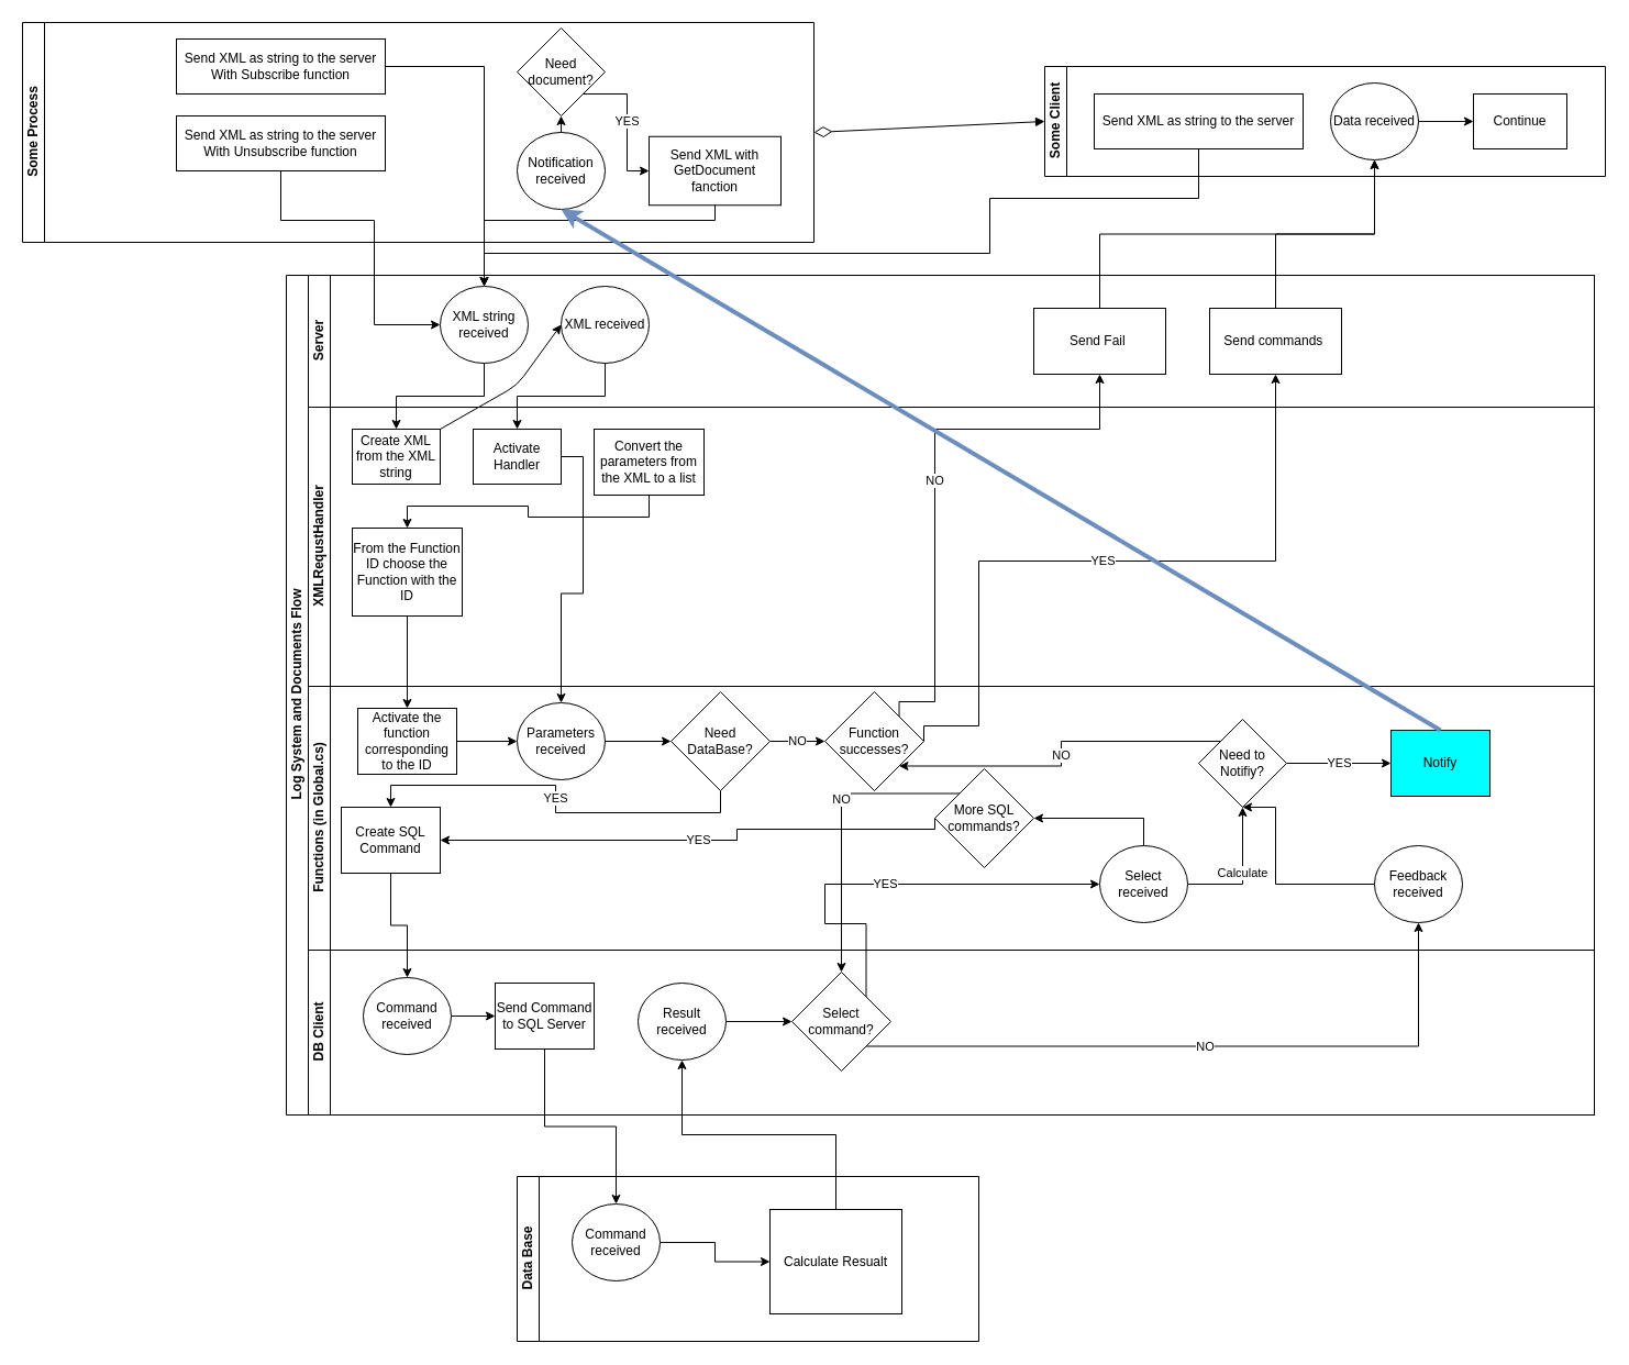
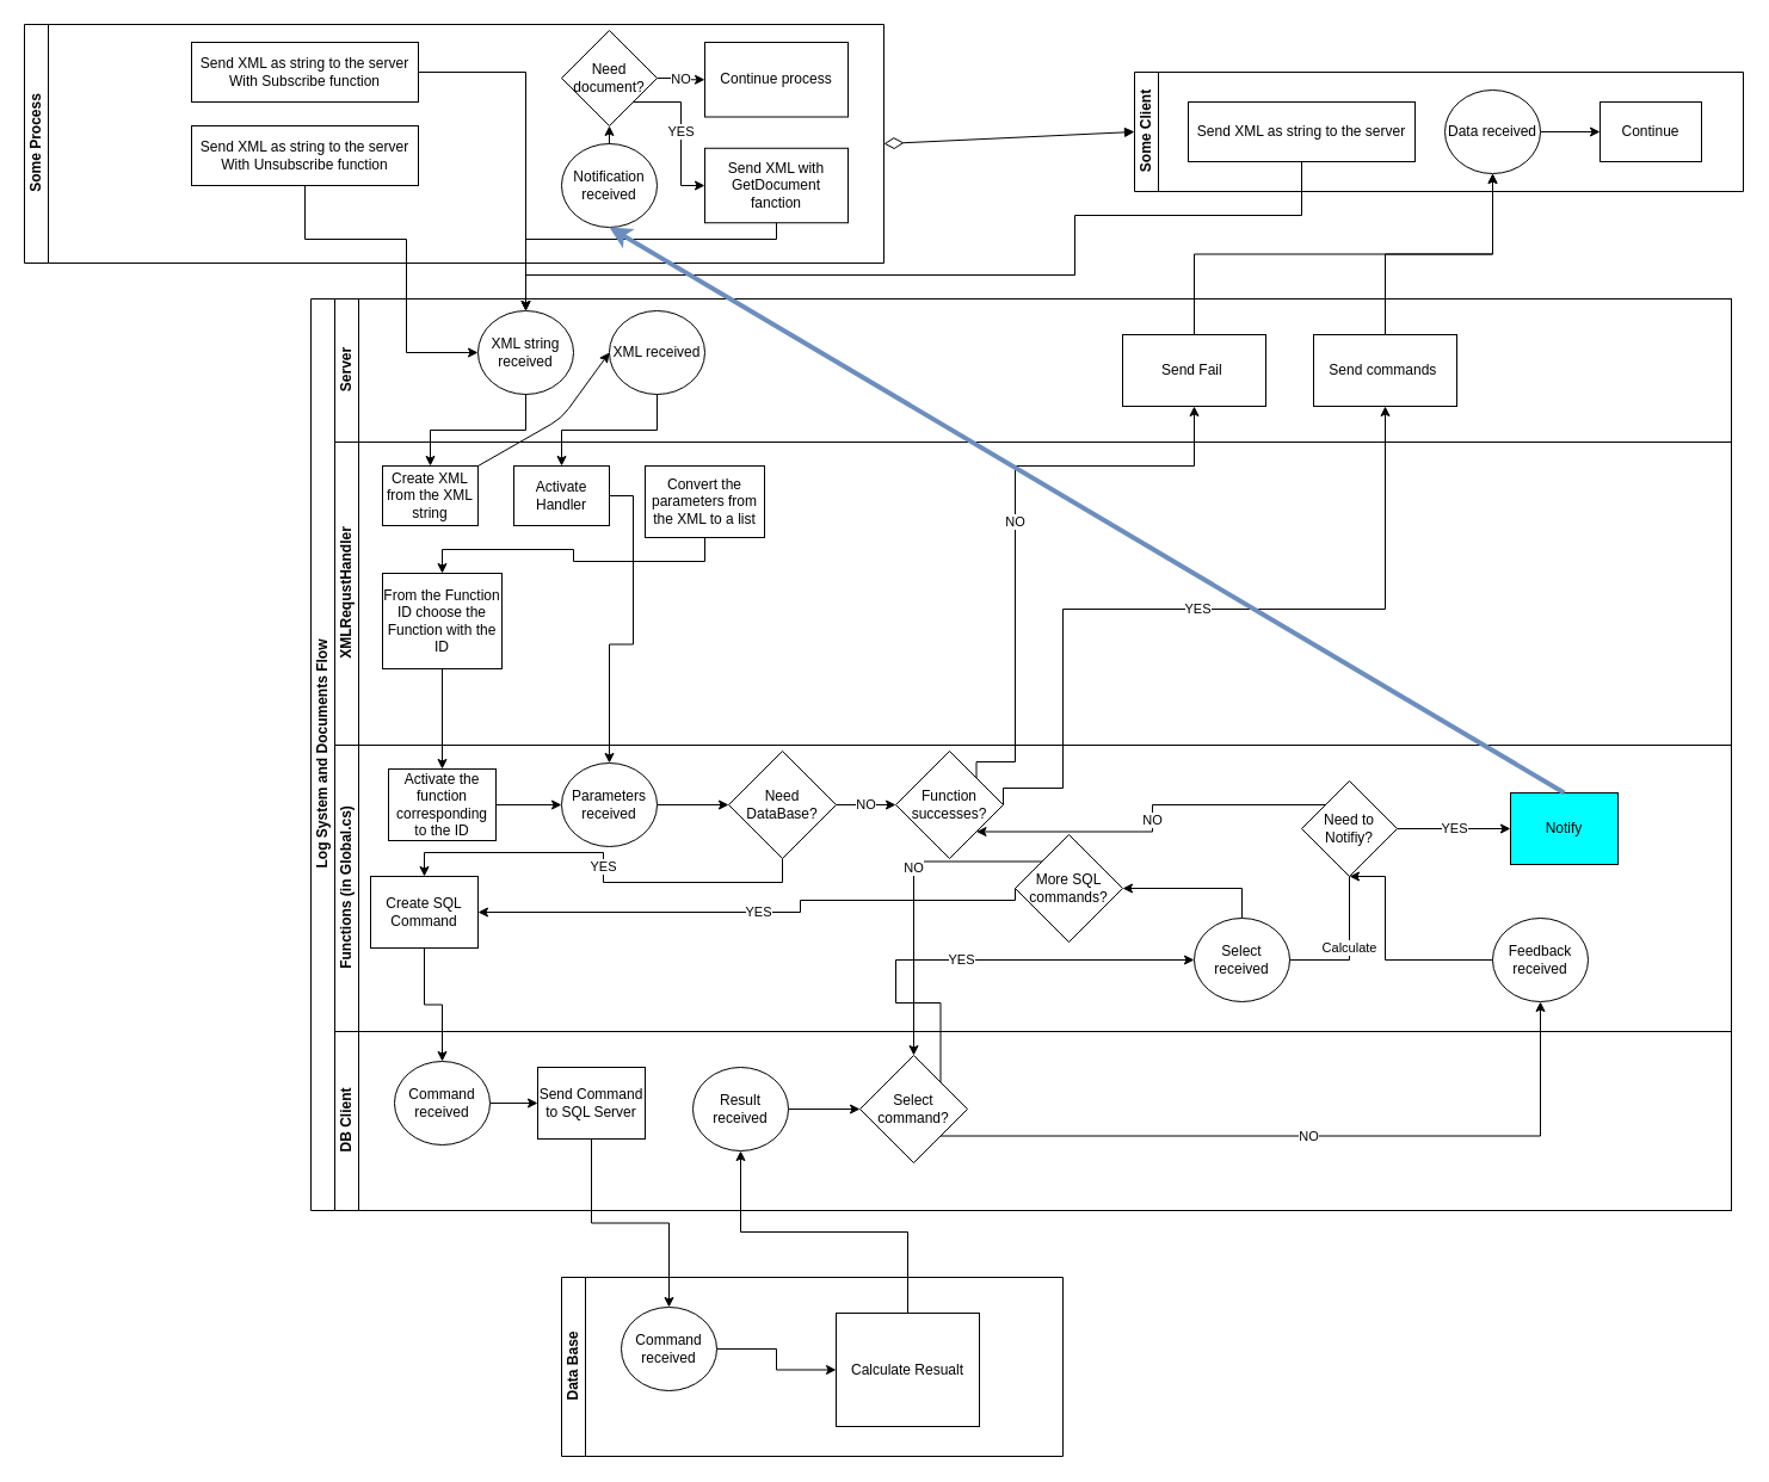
+ <mxCell id="70" value="NO" style="edgeStyle=orthogonalEdgeStyle;rounded=0;orthogonalLoop=1;jettySize=auto;html=1;exitX=1;exitY=0.5;exitDx=0;exitDy=0;entryX=0;entryY=0.5;entryDx=0;entryDy=0;" edge="1" parent="63" source="71" target="72"><mxGeometry relative="1" as="geometry" /></mxCell>
+ <mxCell id="72" value="Continue process" style="rounded=0;whiteSpace=wrap;html=1;fontFamily=Helvetica;fontSize=12;fontColor=#000000;align=center;" vertex="1" parent="63"><mxGeometry x="570" y="15" width="120" height="62.5" as="geometry" /></mxCell>
- <mxCell id="25" value="Calculate" style="edgeStyle=orthogonalEdgeStyle;rounded=0;orthogonalLoop=1;jettySize=auto;html=1;exitX=1;exitY=0.5;exitDx=0;exitDy=0;entryX=0.5;entryY=1;entryDx=0;entryDy=0;" edge="1" parent="15" source="26" target="31"><mxGeometry relative="1" as="geometry" /></mxCell>
+ <mxCell id="25" value="Calculate" style="edgeStyle=orthogonalEdgeStyle;rounded=0;orthogonalLoop=1;jettySize=auto;html=1;exitX=1;exitY=0.5;exitDx=0;exitDy=0;entryX=0.5;entryY=1;entryDx=0;entryDy=0;endArrow=none;" edge="1" parent="15" source="26" target="31"><mxGeometry relative="1" as="geometry" /></mxCell>
